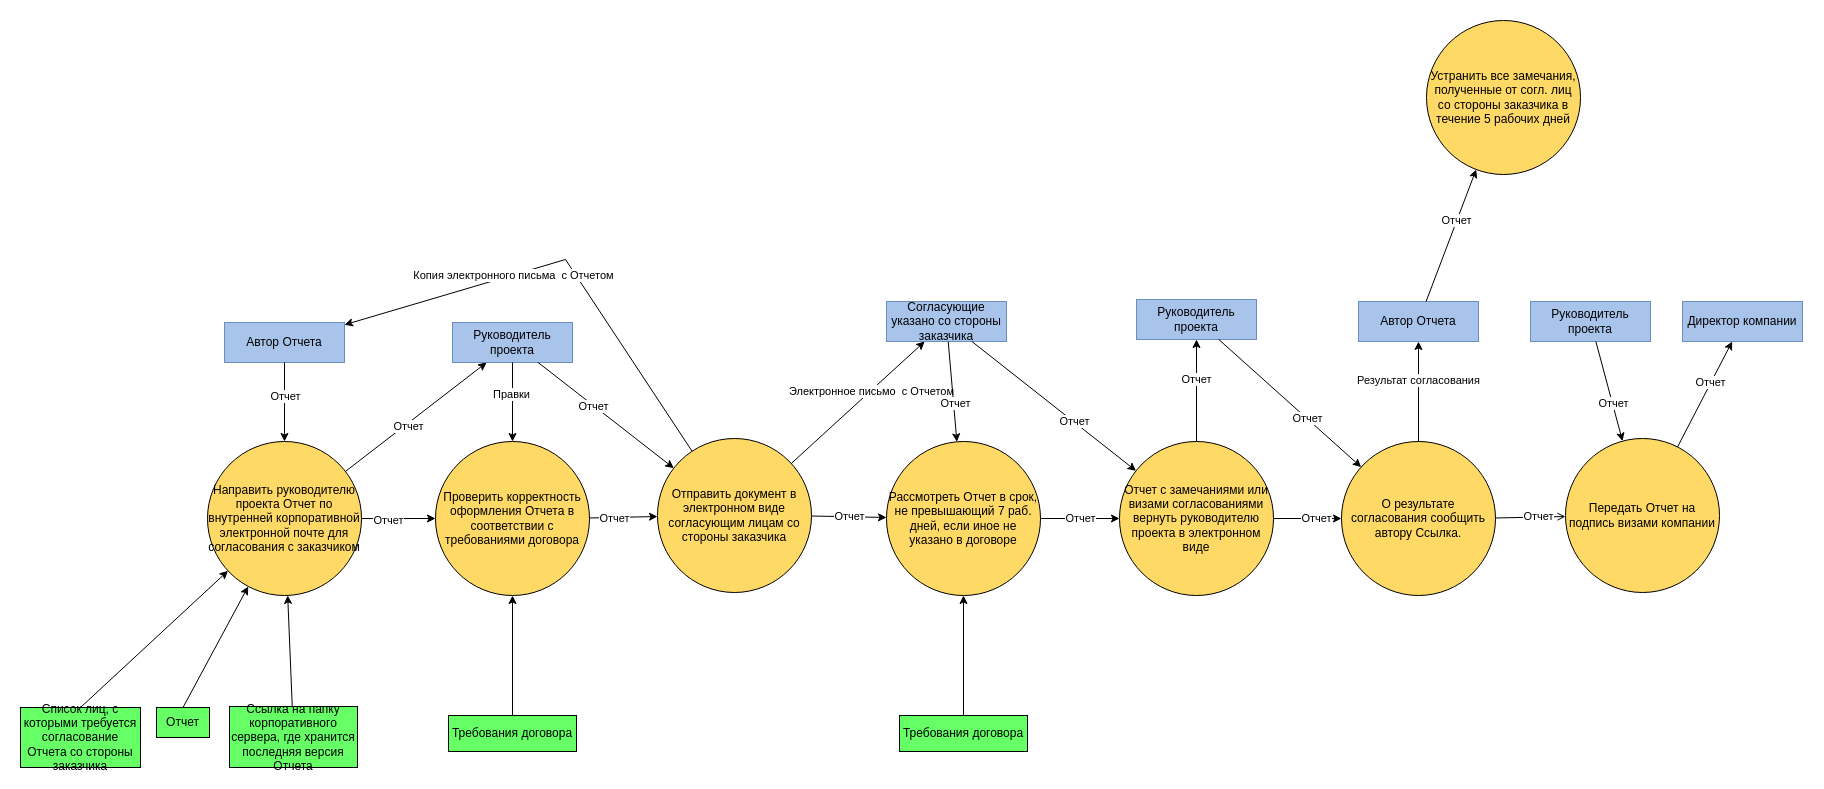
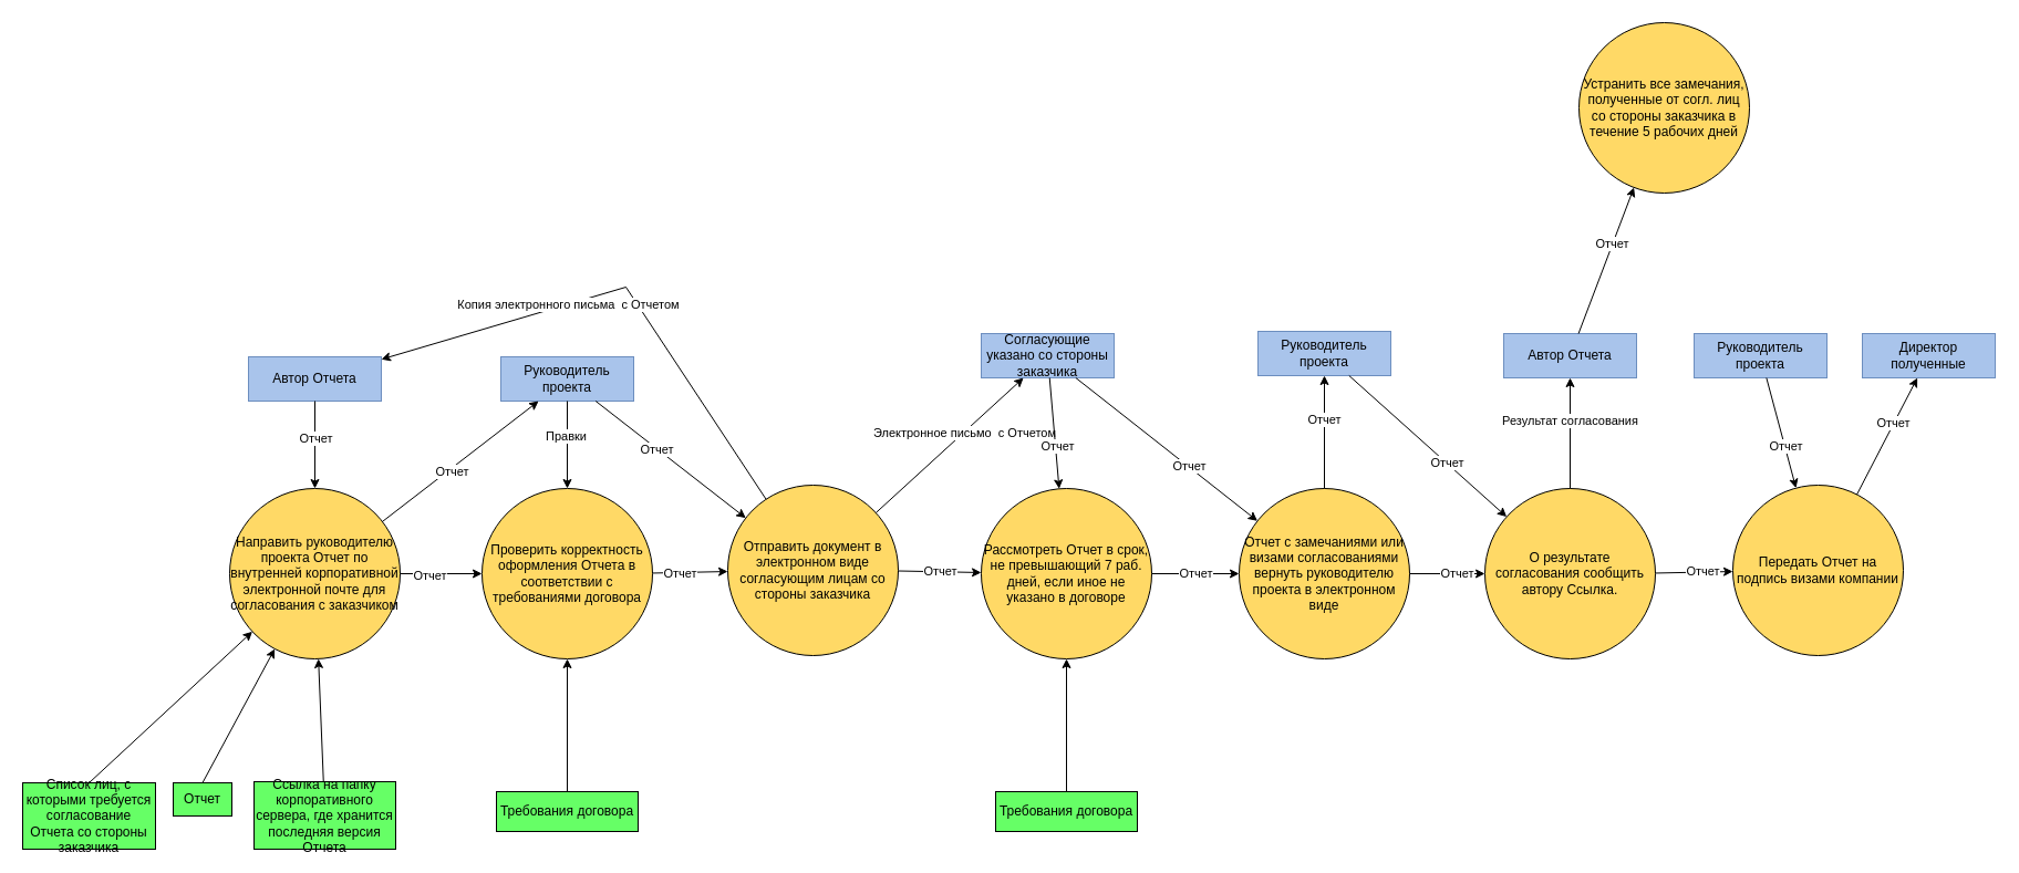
- <mxCell id="56" value="Директор компании" style="rounded=0;whiteSpace=wrap;html=1;fillColor=#A9C4EB;strokeColor=#6c8ebf;" vertex="1" parent="1"><mxGeometry x="1682" y="301" width="120" height="40" as="geometry" /></mxCell>
+ <mxCell id="56" value="Директор полученные" style="rounded=0;whiteSpace=wrap;html=1;fillColor=#A9C4EB;strokeColor=#6c8ebf;" vertex="1" parent="1"><mxGeometry x="1682" y="301" width="120" height="40" as="geometry" /></mxCell>
- <mxCell id="54" value="" style="endArrow=open;html=1;rounded=0;" edge="1" parent="1" source="43" target="53"><mxGeometry width="50" height="50" relative="1" as="geometry"><mxPoint x="1580" y="647" as="sourcePoint" /><mxPoint x="1648" y="647" as="targetPoint" /></mxGeometry></mxCell>
+ <mxCell id="54" value="" style="endArrow=classic;html=1;rounded=0;" edge="1" parent="1" source="43" target="53"><mxGeometry width="50" height="50" relative="1" as="geometry"><mxPoint x="1580" y="647" as="sourcePoint" /><mxPoint x="1648" y="647" as="targetPoint" /></mxGeometry></mxCell>
